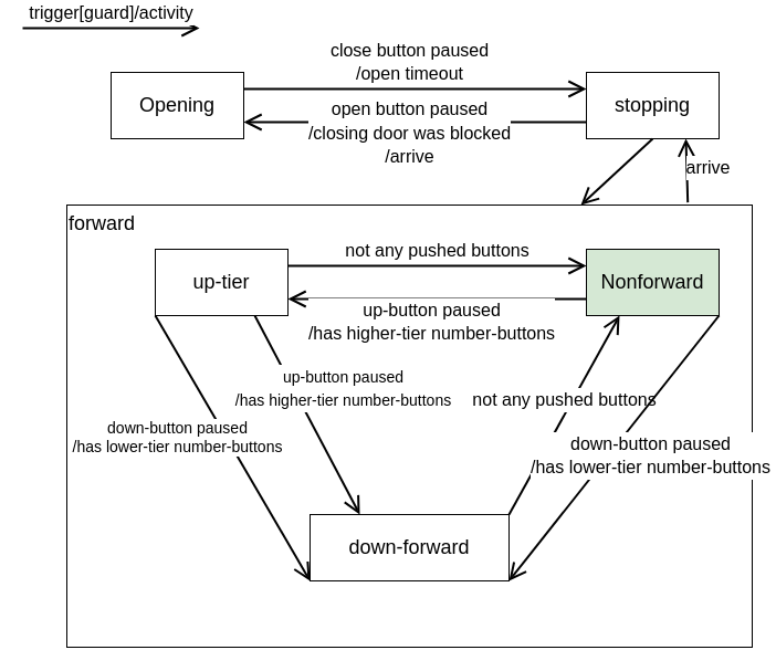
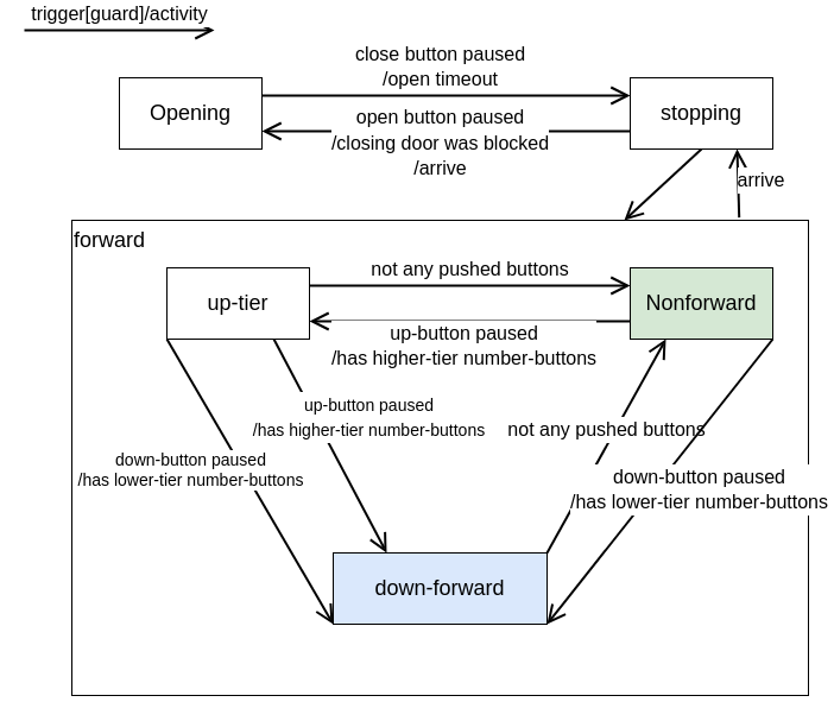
- <mxCell id="8" value="down-forward" style="rounded=0;whiteSpace=wrap;html=1;fontSize=18;" vertex="1" parent="1"><mxGeometry x="280" y="460" width="180" height="60" as="geometry" /></mxCell>
+ <mxCell id="8" value="down-forward" style="rounded=0;whiteSpace=wrap;html=1;fontSize=18;fillColor=#dae8fc;" vertex="1" parent="1"><mxGeometry x="280" y="460" width="180" height="60" as="geometry" /></mxCell>
